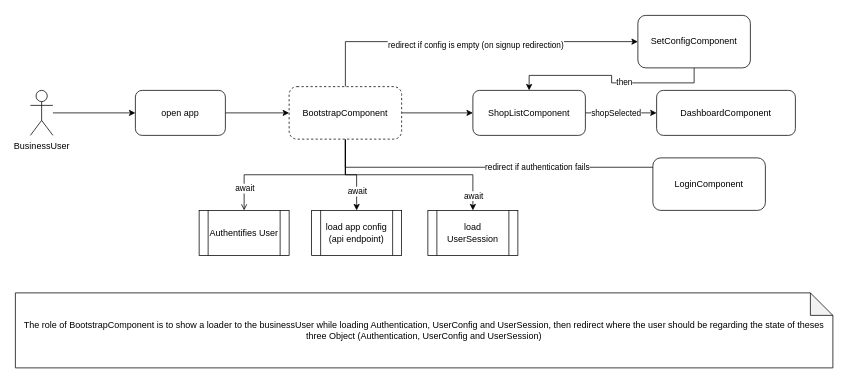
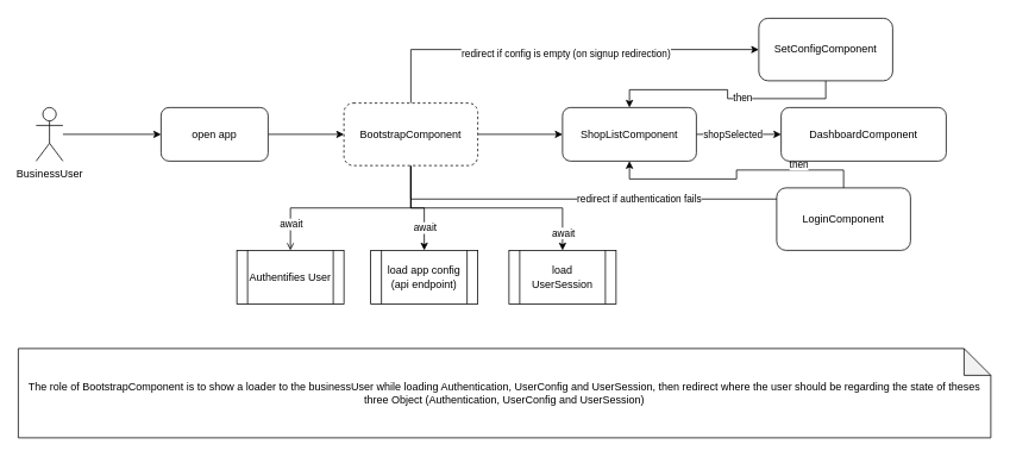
+ <mxCell id="23" style="edgeStyle=orthogonalEdgeStyle;rounded=0;orthogonalLoop=1;jettySize=auto;html=1;exitX=0.5;exitY=0;exitDx=0;exitDy=0;entryX=0.5;entryY=1;entryDx=0;entryDy=0;" edge="1" parent="1" source="25" target="28"><mxGeometry relative="1" as="geometry" /></mxCell>
+ <mxCell id="24" value="then" style="edgeLabel;html=1;align=center;verticalAlign=middle;resizable=0;points=[];" vertex="1" connectable="0" parent="23"><mxGeometry x="-0.51" y="-7" relative="1" as="geometry"><mxPoint as="offset" /></mxGeometry></mxCell>
